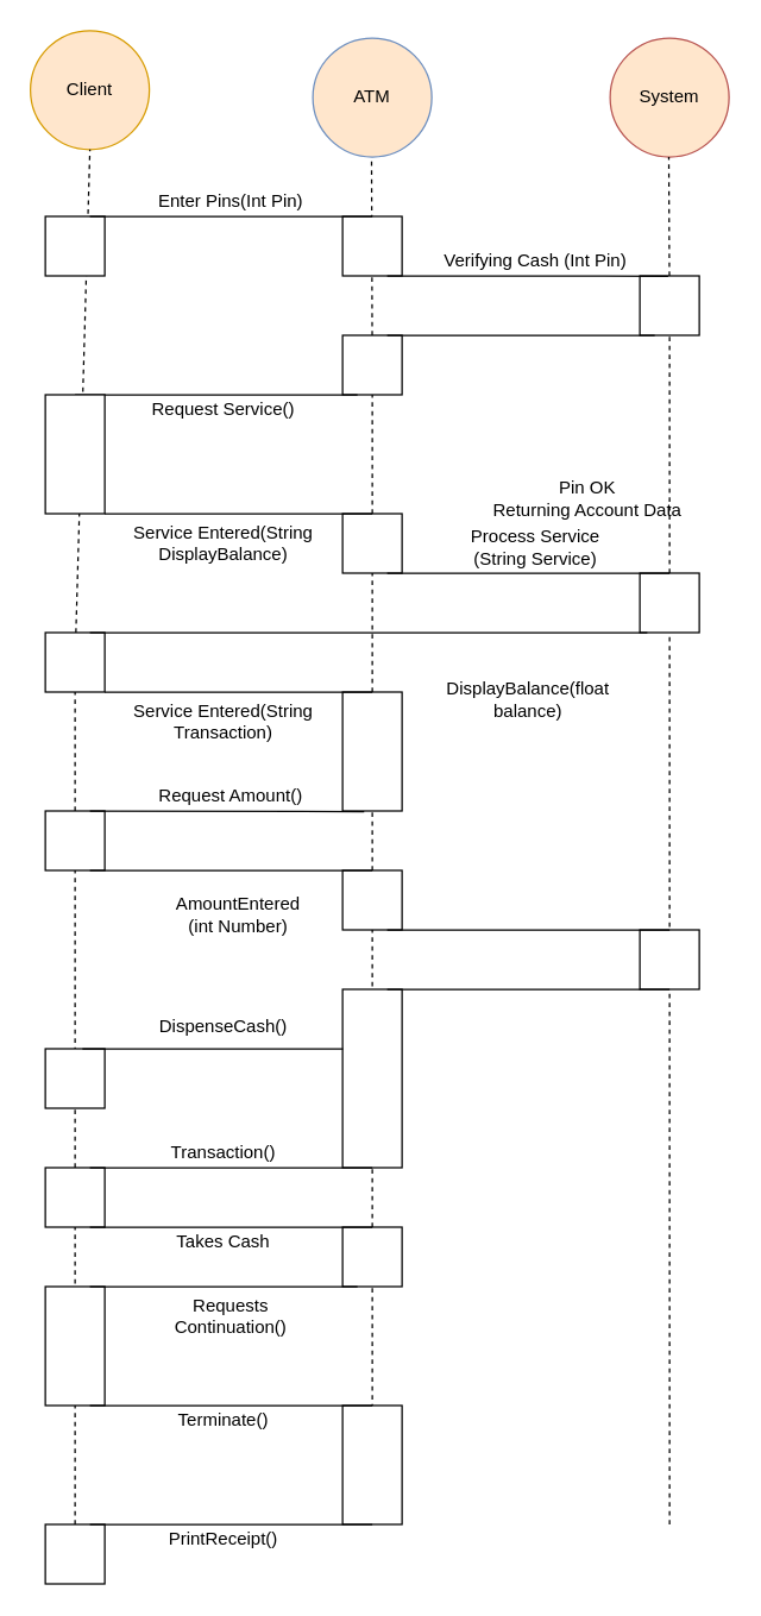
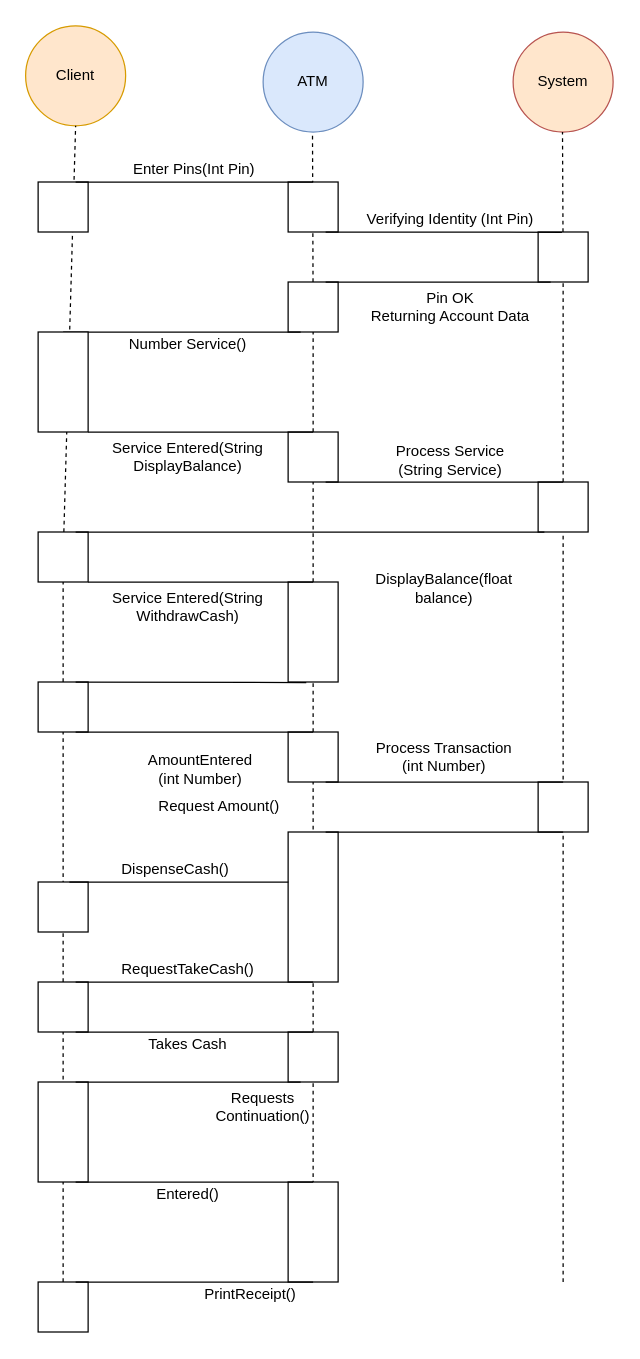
- <mxCell id="3" value="ATM" style="ellipse;whiteSpace=wrap;html=1;aspect=fixed;fillColor=#ffe6cc;strokeColor=#6c8ebf;" vertex="1" parent="1"><mxGeometry x="210" y="25" width="80" height="80" as="geometry" /></mxCell>
+ <mxCell id="3" value="ATM" style="ellipse;whiteSpace=wrap;html=1;aspect=fixed;fillColor=#dae8fc;strokeColor=#6c8ebf;" vertex="1" parent="1"><mxGeometry x="210" y="25" width="80" height="80" as="geometry" /></mxCell>
- <mxCell id="18" value="Verifying Cash (Int Pin)" style="text;html=1;strokeColor=none;fillColor=none;align=center;verticalAlign=middle;whiteSpace=wrap;rounded=0;" vertex="1" parent="1"><mxGeometry x="285" y="165" width="150" height="20" as="geometry" /></mxCell>
+ <mxCell id="18" value="Verifying Identity (Int Pin)" style="text;html=1;strokeColor=none;fillColor=none;align=center;verticalAlign=middle;whiteSpace=wrap;rounded=0;" vertex="1" parent="1"><mxGeometry x="285" y="165" width="150" height="20" as="geometry" /></mxCell>
- <mxCell id="22" value="Request Service()" style="text;html=1;strokeColor=none;fillColor=none;align=center;verticalAlign=middle;whiteSpace=wrap;rounded=0;" vertex="1" parent="1"><mxGeometry x="80" y="265" width="140" height="20" as="geometry" /></mxCell>
+ <mxCell id="22" value="Number Service()" style="text;html=1;strokeColor=none;fillColor=none;align=center;verticalAlign=middle;whiteSpace=wrap;rounded=0;" vertex="1" parent="1"><mxGeometry x="80" y="265" width="140" height="20" as="geometry" /></mxCell>
- <mxCell id="19" value="&lt;div&gt;Pin OK&lt;br&gt;Returning Account Data&lt;/div&gt;" style="text;html=1;strokeColor=none;fillColor=none;align=center;verticalAlign=middle;whiteSpace=wrap;rounded=0;" vertex="1" parent="1"><mxGeometry x="325" y="325" width="140" height="20" as="geometry" /></mxCell>
+ <mxCell id="19" value="&lt;div&gt;Pin OK&lt;br&gt;Returning Account Data&lt;/div&gt;" style="text;html=1;strokeColor=none;fillColor=none;align=center;verticalAlign=middle;whiteSpace=wrap;rounded=0;" vertex="1" parent="1"><mxGeometry x="290" y="235" width="140" height="20" as="geometry" /></mxCell>
- <mxCell id="36" value="Service Entered(String Transaction)" style="text;html=1;strokeColor=none;fillColor=none;align=center;verticalAlign=middle;whiteSpace=wrap;rounded=0;" vertex="1" parent="1"><mxGeometry x="80" y="475" width="140" height="20" as="geometry" /></mxCell>
+ <mxCell id="36" value="Service Entered(String WithdrawCash)" style="text;html=1;strokeColor=none;fillColor=none;align=center;verticalAlign=middle;whiteSpace=wrap;rounded=0;" vertex="1" parent="1"><mxGeometry x="80" y="475" width="140" height="20" as="geometry" /></mxCell>
- <mxCell id="40" value="Request Amount()" style="text;html=1;strokeColor=none;fillColor=none;align=center;verticalAlign=middle;whiteSpace=wrap;rounded=0;" vertex="1" parent="1"><mxGeometry x="85" y="525" width="140" height="20" as="geometry" /></mxCell>
+ <mxCell id="40" value="Request Amount()" style="text;html=1;strokeColor=none;fillColor=none;align=center;verticalAlign=middle;whiteSpace=wrap;rounded=0;" vertex="1" parent="1"><mxGeometry x="105" y="635" width="140" height="20" as="geometry" /></mxCell>
+ <mxCell id="48" value="&lt;div&gt;Process Transaction&lt;/div&gt;&lt;div&gt;(int Number)&lt;/div&gt;" style="text;html=1;strokeColor=none;fillColor=none;align=center;verticalAlign=middle;whiteSpace=wrap;rounded=0;" vertex="1" parent="1"><mxGeometry x="285" y="595" width="140" height="20" as="geometry" /></mxCell>
- <mxCell id="51" value="DispenseCash()" style="text;html=1;strokeColor=none;fillColor=none;align=center;verticalAlign=middle;whiteSpace=wrap;rounded=0;" vertex="1" parent="1"><mxGeometry x="80" y="680" width="140" height="20" as="geometry" /></mxCell>
+ <mxCell id="51" value="DispenseCash()" style="text;html=1;strokeColor=none;fillColor=none;align=center;verticalAlign=middle;whiteSpace=wrap;rounded=0;" vertex="1" parent="1"><mxGeometry x="70" y="685" width="140" height="20" as="geometry" /></mxCell>
- <mxCell id="54" value="Transaction()" style="text;html=1;strokeColor=none;fillColor=none;align=center;verticalAlign=middle;whiteSpace=wrap;rounded=0;" vertex="1" parent="1"><mxGeometry x="80" y="765" width="140" height="20" as="geometry" /></mxCell>
+ <mxCell id="54" value="RequestTakeCash()" style="text;html=1;strokeColor=none;fillColor=none;align=center;verticalAlign=middle;whiteSpace=wrap;rounded=0;" vertex="1" parent="1"><mxGeometry x="80" y="765" width="140" height="20" as="geometry" /></mxCell>
- <mxCell id="61" value="&lt;div&gt;Requests&lt;/div&gt;&lt;div&gt;Continuation()&lt;br&gt;&lt;/div&gt;" style="text;html=1;strokeColor=none;fillColor=none;align=center;verticalAlign=middle;whiteSpace=wrap;rounded=0;" vertex="1" parent="1"><mxGeometry x="85" y="875" width="140" height="20" as="geometry" /></mxCell>
+ <mxCell id="61" value="&lt;div&gt;Requests&lt;/div&gt;&lt;div&gt;Continuation()&lt;br&gt;&lt;/div&gt;" style="text;html=1;strokeColor=none;fillColor=none;align=center;verticalAlign=middle;whiteSpace=wrap;rounded=0;" vertex="1" parent="1"><mxGeometry x="140" y="875" width="140" height="20" as="geometry" /></mxCell>
- <mxCell id="66" value="Terminate()" style="text;html=1;strokeColor=none;fillColor=none;align=center;verticalAlign=middle;whiteSpace=wrap;rounded=0;" vertex="1" parent="1"><mxGeometry x="130" y="945" width="40" height="20" as="geometry" /></mxCell>
+ <mxCell id="66" value="Entered()" style="text;html=1;strokeColor=none;fillColor=none;align=center;verticalAlign=middle;whiteSpace=wrap;rounded=0;" vertex="1" parent="1"><mxGeometry x="130" y="945" width="40" height="20" as="geometry" /></mxCell>
- <mxCell id="67" value="PrintReceipt()" style="text;html=1;strokeColor=none;fillColor=none;align=center;verticalAlign=middle;whiteSpace=wrap;rounded=0;" vertex="1" parent="1"><mxGeometry x="130" y="1025" width="40" height="20" as="geometry" /></mxCell>
+ <mxCell id="67" value="PrintReceipt()" style="text;html=1;strokeColor=none;fillColor=none;align=center;verticalAlign=middle;whiteSpace=wrap;rounded=0;" vertex="1" parent="1"><mxGeometry x="180" y="1025" width="40" height="20" as="geometry" /></mxCell>
